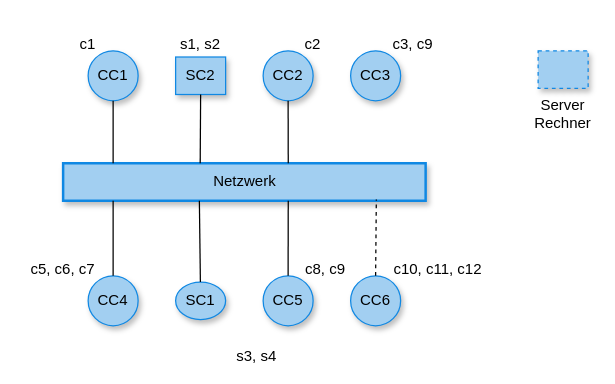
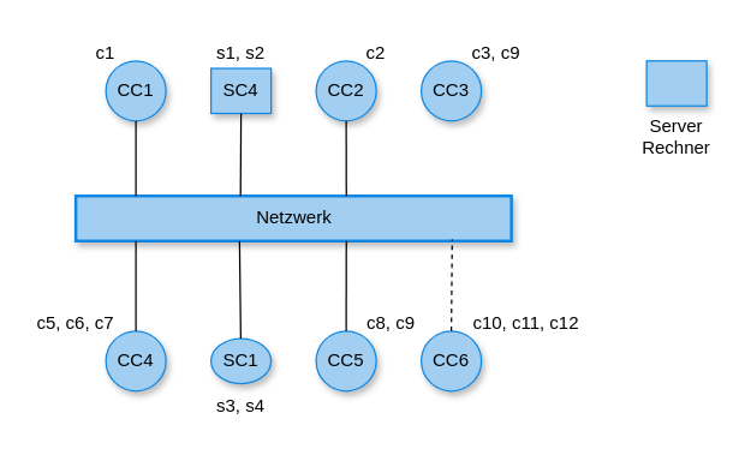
- <mxCell id="26" value="Server Rechner" style="whiteSpace=wrap;html=1;imageAspect=0;fillColor=#A2CFF1;strokeColor=#1088E3;strokeWidth=1;shadow=1;gradientColor=none;labelPosition=center;verticalLabelPosition=bottom;align=center;verticalAlign=top;dashed=1;" vertex="1" parent="1"><mxGeometry x="430" y="40" width="40" height="30" as="geometry" /></mxCell>
+ <mxCell id="26" value="Server Rechner" style="whiteSpace=wrap;html=1;imageAspect=0;fillColor=#A2CFF1;strokeColor=#1088E3;strokeWidth=1;shadow=1;gradientColor=none;labelPosition=center;verticalLabelPosition=bottom;align=center;verticalAlign=top;" vertex="1" parent="1"><mxGeometry x="430" y="40" width="40" height="30" as="geometry" /></mxCell>
- <mxCell id="4" value="SC2" style="whiteSpace=wrap;html=1;imageAspect=0;fillColor=#A2CFF1;strokeColor=#1088E3;strokeWidth=1;shadow=1;gradientColor=none;" vertex="1" parent="1"><mxGeometry x="140" y="45" width="40" height="30" as="geometry" /></mxCell>
+ <mxCell id="4" value="SC4" style="whiteSpace=wrap;html=1;imageAspect=0;fillColor=#A2CFF1;strokeColor=#1088E3;strokeWidth=1;shadow=1;gradientColor=none;" vertex="1" parent="1"><mxGeometry x="140" y="45" width="40" height="30" as="geometry" /></mxCell>
- <mxCell id="17" value="s3, s4" style="text;html=1;strokeColor=none;fillColor=none;align=center;verticalAlign=middle;whiteSpace=wrap;rounded=0;" vertex="1" parent="1"><mxGeometry x="185" y="270" width="40" height="30" as="geometry" /></mxCell>
+ <mxCell id="17" value="s3, s4" style="text;html=1;strokeColor=none;fillColor=none;align=center;verticalAlign=middle;whiteSpace=wrap;rounded=0;" vertex="1" parent="1"><mxGeometry x="140" y="255" width="40" height="30" as="geometry" /></mxCell>
